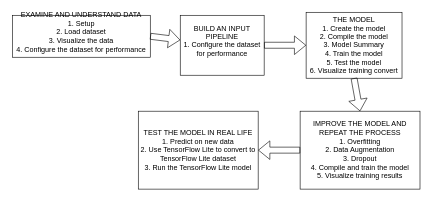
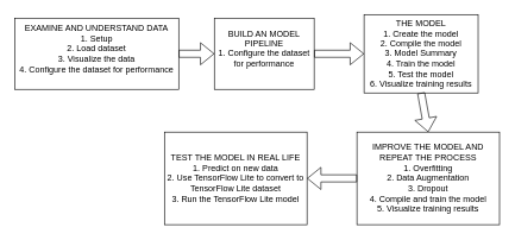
- <mxCell id="2" value="EXAMINE AND UNDERSTAND DATA&lt;div&gt;1. Setup&lt;/div&gt;&lt;div&gt;2. Load dataset&lt;/div&gt;&lt;div&gt;3. Visualize the data&lt;/div&gt;&lt;div&gt;4. Configure the dataset for performance&lt;/div&gt;&lt;div&gt;&lt;br&gt;&lt;/div&gt;" style="rounded=0;whiteSpace=wrap;html=1;" vertex="1" parent="1"><mxGeometry x="20" y="25" width="230" height="70" as="geometry" /></mxCell>
+ <mxCell id="2" value="EXAMINE AND UNDERSTAND DATA&lt;div&gt;1. Setup&lt;/div&gt;&lt;div&gt;2. Load dataset&lt;/div&gt;&lt;div&gt;3. Visualize the data&lt;/div&gt;&lt;div&gt;4. Configure the dataset for performance&lt;/div&gt;&lt;div&gt;&lt;br&gt;&lt;/div&gt;" style="rounded=0;whiteSpace=wrap;html=1;" vertex="1" parent="1"><mxGeometry x="20" y="25" width="230" height="100" as="geometry" /></mxCell>
- <mxCell id="3" value="BUILD AN INPUT PIPELINE&lt;div&gt;1. C&lt;span style=&quot;background-color: transparent; color: light-dark(rgb(0, 0, 0), rgb(255, 255, 255));&quot;&gt;onfigure the dataset for performance&lt;/span&gt;&lt;/div&gt;&lt;div&gt;&lt;br&gt;&lt;/div&gt;" style="rounded=0;whiteSpace=wrap;html=1;" vertex="1" parent="1"><mxGeometry x="300" y="25" width="140" height="100" as="geometry" /></mxCell>
+ <mxCell id="3" value="BUILD AN MODEL PIPELINE&lt;div&gt;1. C&lt;span style=&quot;background-color: transparent; color: light-dark(rgb(0, 0, 0), rgb(255, 255, 255));&quot;&gt;onfigure the dataset for performance&lt;/span&gt;&lt;/div&gt;&lt;div&gt;&lt;br&gt;&lt;/div&gt;" style="rounded=0;whiteSpace=wrap;html=1;" vertex="1" parent="1"><mxGeometry x="300" y="25" width="140" height="100" as="geometry" /></mxCell>
- <mxCell id="5" value="THE MODEL&lt;div&gt;1. Create the model&lt;/div&gt;&lt;div&gt;2. Compile the model&lt;/div&gt;&lt;div&gt;3. Model Summary&lt;/div&gt;&lt;div&gt;4. Train the model&lt;/div&gt;&lt;div&gt;5. Test the model&lt;/div&gt;&lt;div&gt;6. Visualize training convert&lt;/div&gt;" style="rounded=0;whiteSpace=wrap;html=1;" vertex="1" parent="1"><mxGeometry x="510" y="20" width="160" height="110" as="geometry" /></mxCell>
+ <mxCell id="5" value="THE MODEL&lt;div&gt;1. Create the model&lt;/div&gt;&lt;div&gt;2. Compile the model&lt;/div&gt;&lt;div&gt;3. Model Summary&lt;/div&gt;&lt;div&gt;4. Train the model&lt;/div&gt;&lt;div&gt;5. Test the model&lt;/div&gt;&lt;div&gt;6. Visualize training results&lt;/div&gt;" style="rounded=0;whiteSpace=wrap;html=1;" vertex="1" parent="1"><mxGeometry x="510" y="20" width="160" height="110" as="geometry" /></mxCell>
